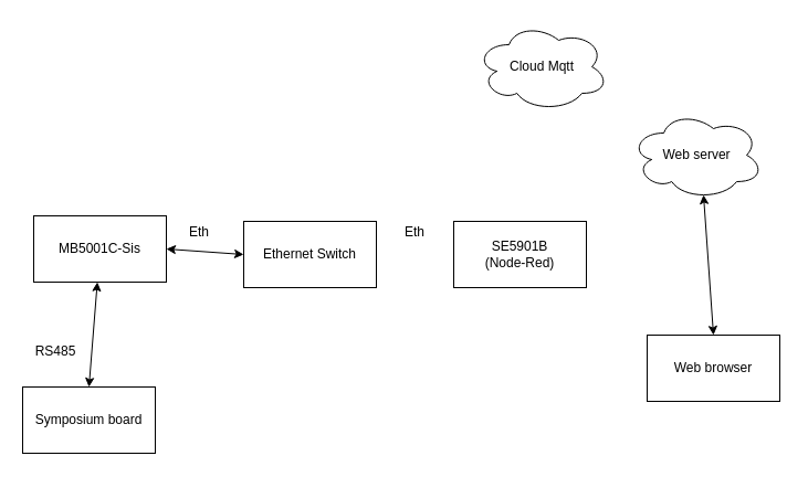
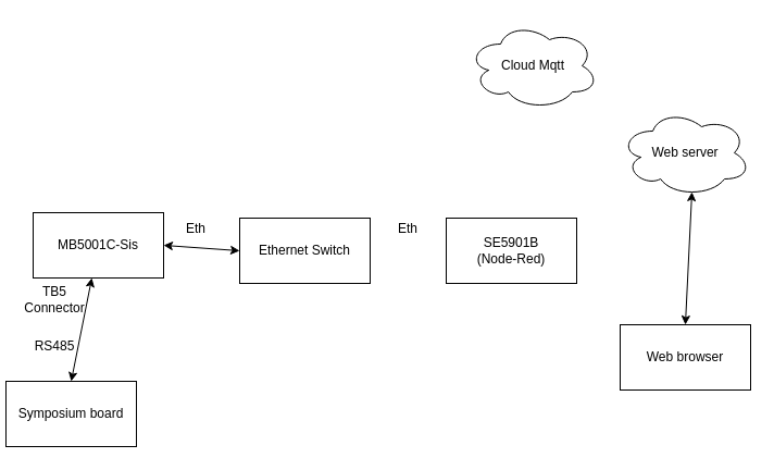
+ <mxCell id="8" value="TB5 Connector" style="text;html=1;strokeColor=none;fillColor=none;align=center;verticalAlign=middle;whiteSpace=wrap;rounded=0;" vertex="1" parent="1"><mxGeometry x="30" y="265" width="40" height="20" as="geometry" /></mxCell>
- <mxCell id="15" value="Web browser" style="rounded=0;whiteSpace=wrap;html=1;" vertex="1" parent="1"><mxGeometry x="585" y="303" width="120" height="60" as="geometry" /></mxCell>
+ <mxCell id="15" value="Web browser" style="rounded=0;whiteSpace=wrap;html=1;" vertex="1" parent="1"><mxGeometry x="570" y="298" width="120" height="60" as="geometry" /></mxCell>
- <mxCell id="5" value="Symposium board" style="rounded=0;whiteSpace=wrap;html=1;" vertex="1" parent="1"><mxGeometry x="20" y="350" width="120" height="60" as="geometry" /></mxCell>
+ <mxCell id="5" value="Symposium board" style="rounded=0;whiteSpace=wrap;html=1;" vertex="1" parent="1"><mxGeometry x="5" y="350" width="120" height="60" as="geometry" /></mxCell>
